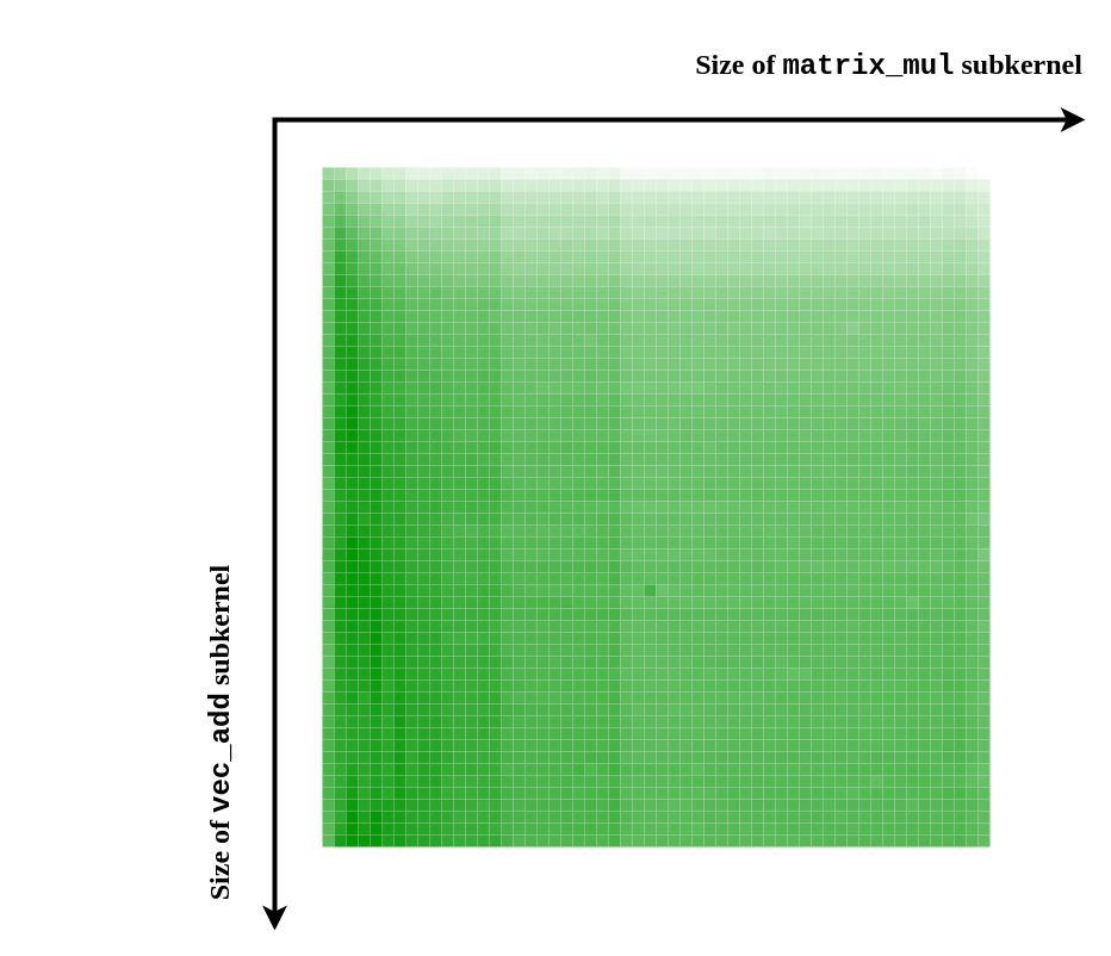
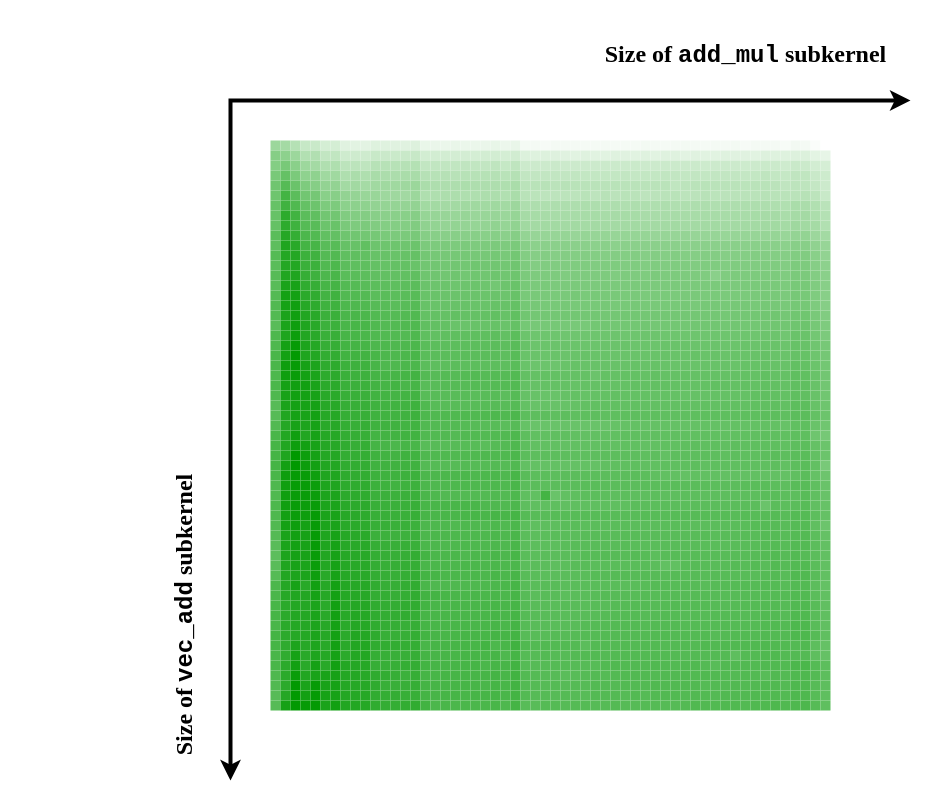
- <mxCell id="3195" value="Size of &lt;font face=&quot;Courier New&quot;&gt;matrix_mul&lt;/font&gt; subkernel" style="text;strokeColor=none;fillColor=none;html=1;fontSize=24;fontStyle=1;verticalAlign=middle;align=center;fontFamily=Times New Roman;" parent="1" vertex="1"><mxGeometry x="580" y="20" width="330" height="70" as="geometry" /></mxCell>
+ <mxCell id="3195" value="Size of &lt;font face=&quot;Courier New&quot;&gt;add_mul&lt;/font&gt; subkernel" style="text;strokeColor=none;fillColor=none;html=1;fontSize=24;fontStyle=1;verticalAlign=middle;align=center;fontFamily=Times New Roman;" parent="1" vertex="1"><mxGeometry x="580" y="20" width="330" height="70" as="geometry" /></mxCell>
